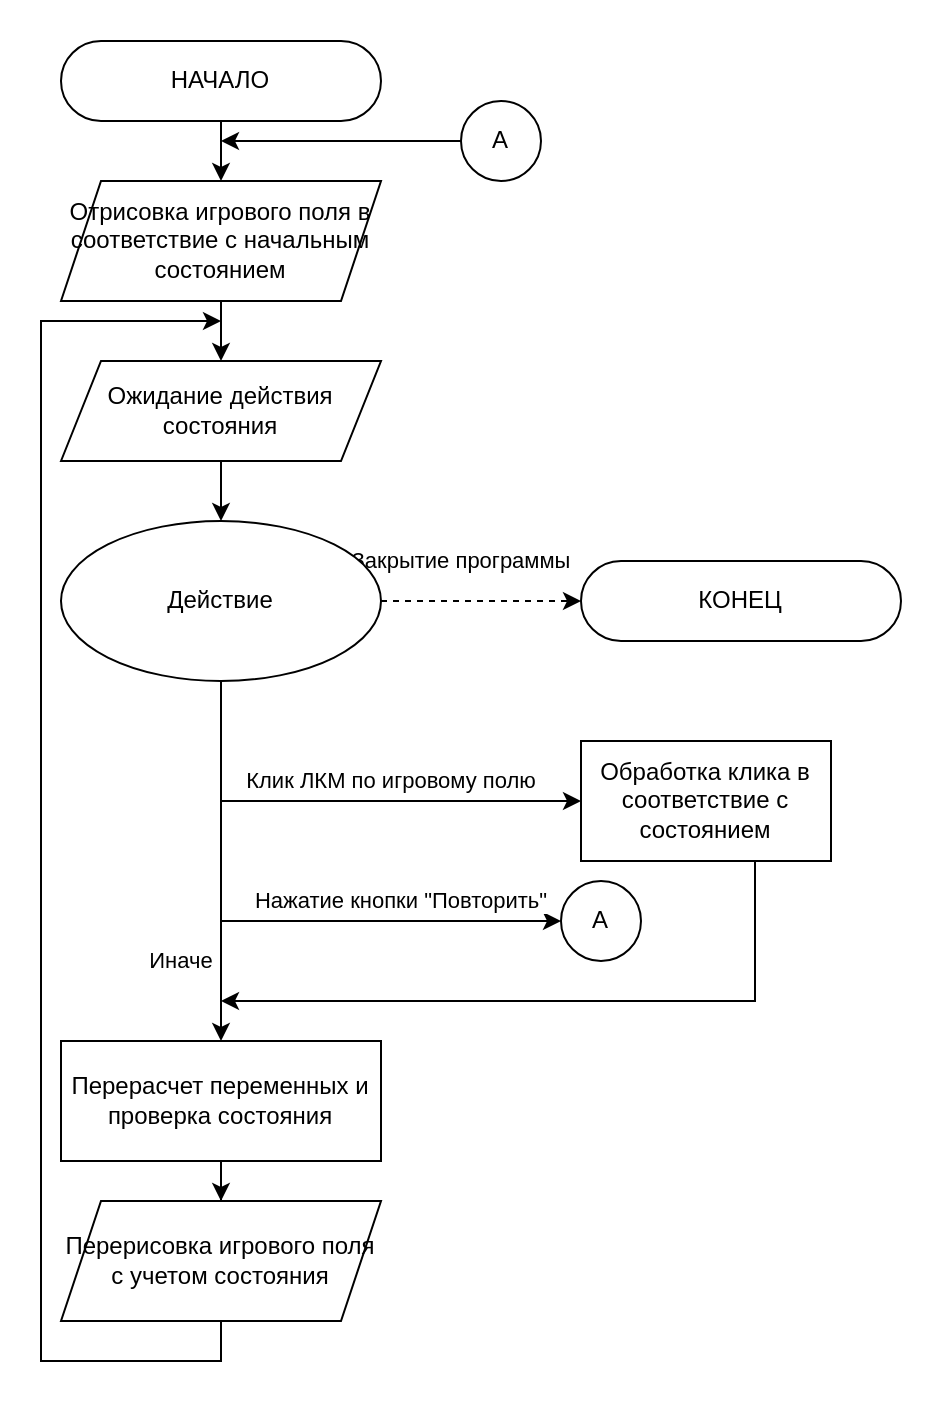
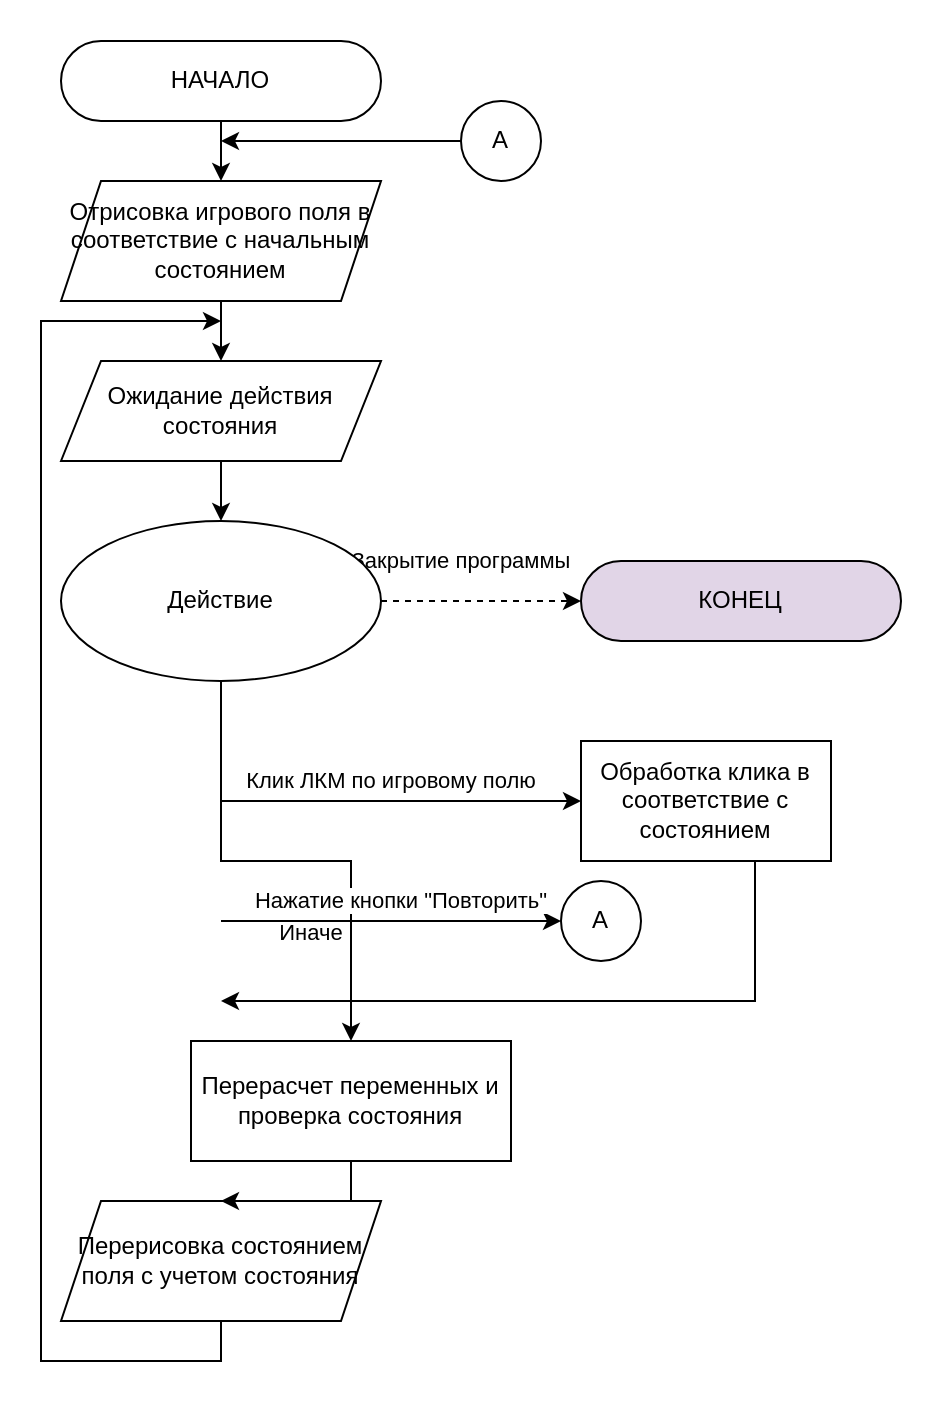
- <mxCell id="11" value="КОНЕЦ" style="rounded=1;whiteSpace=wrap;html=1;arcSize=50;strokeWidth=1;fontSize=12;" vertex="1" parent="1"><mxGeometry x="290" y="280" width="160" height="40" as="geometry" /></mxCell>
+ <mxCell id="11" value="КОНЕЦ" style="rounded=1;whiteSpace=wrap;html=1;arcSize=50;strokeWidth=1;fontSize=12;fillColor=#e1d5e7;" vertex="1" parent="1"><mxGeometry x="290" y="280" width="160" height="40" as="geometry" /></mxCell>
- <mxCell id="18" value="Перерасчет переменных и проверка состояния" style="rounded=0;whiteSpace=wrap;html=1;" vertex="1" parent="1"><mxGeometry x="30" y="520" width="160" height="60" as="geometry" /></mxCell>
+ <mxCell id="18" value="Перерасчет переменных и проверка состояния" style="rounded=0;whiteSpace=wrap;html=1;" vertex="1" parent="1"><mxGeometry x="95" y="520" width="160" height="60" as="geometry" /></mxCell>
- <mxCell id="16" value="Перерисовка игрового поля с учетом состояния" style="shape=parallelogram;perimeter=parallelogramPerimeter;whiteSpace=wrap;html=1;fixedSize=1;" vertex="1" parent="1"><mxGeometry x="30" y="600" width="160" height="60" as="geometry" /></mxCell>
+ <mxCell id="16" value="Перерисовка состоянием поля с учетом состояния" style="shape=parallelogram;perimeter=parallelogramPerimeter;whiteSpace=wrap;html=1;fixedSize=1;" vertex="1" parent="1"><mxGeometry x="30" y="600" width="160" height="60" as="geometry" /></mxCell>
